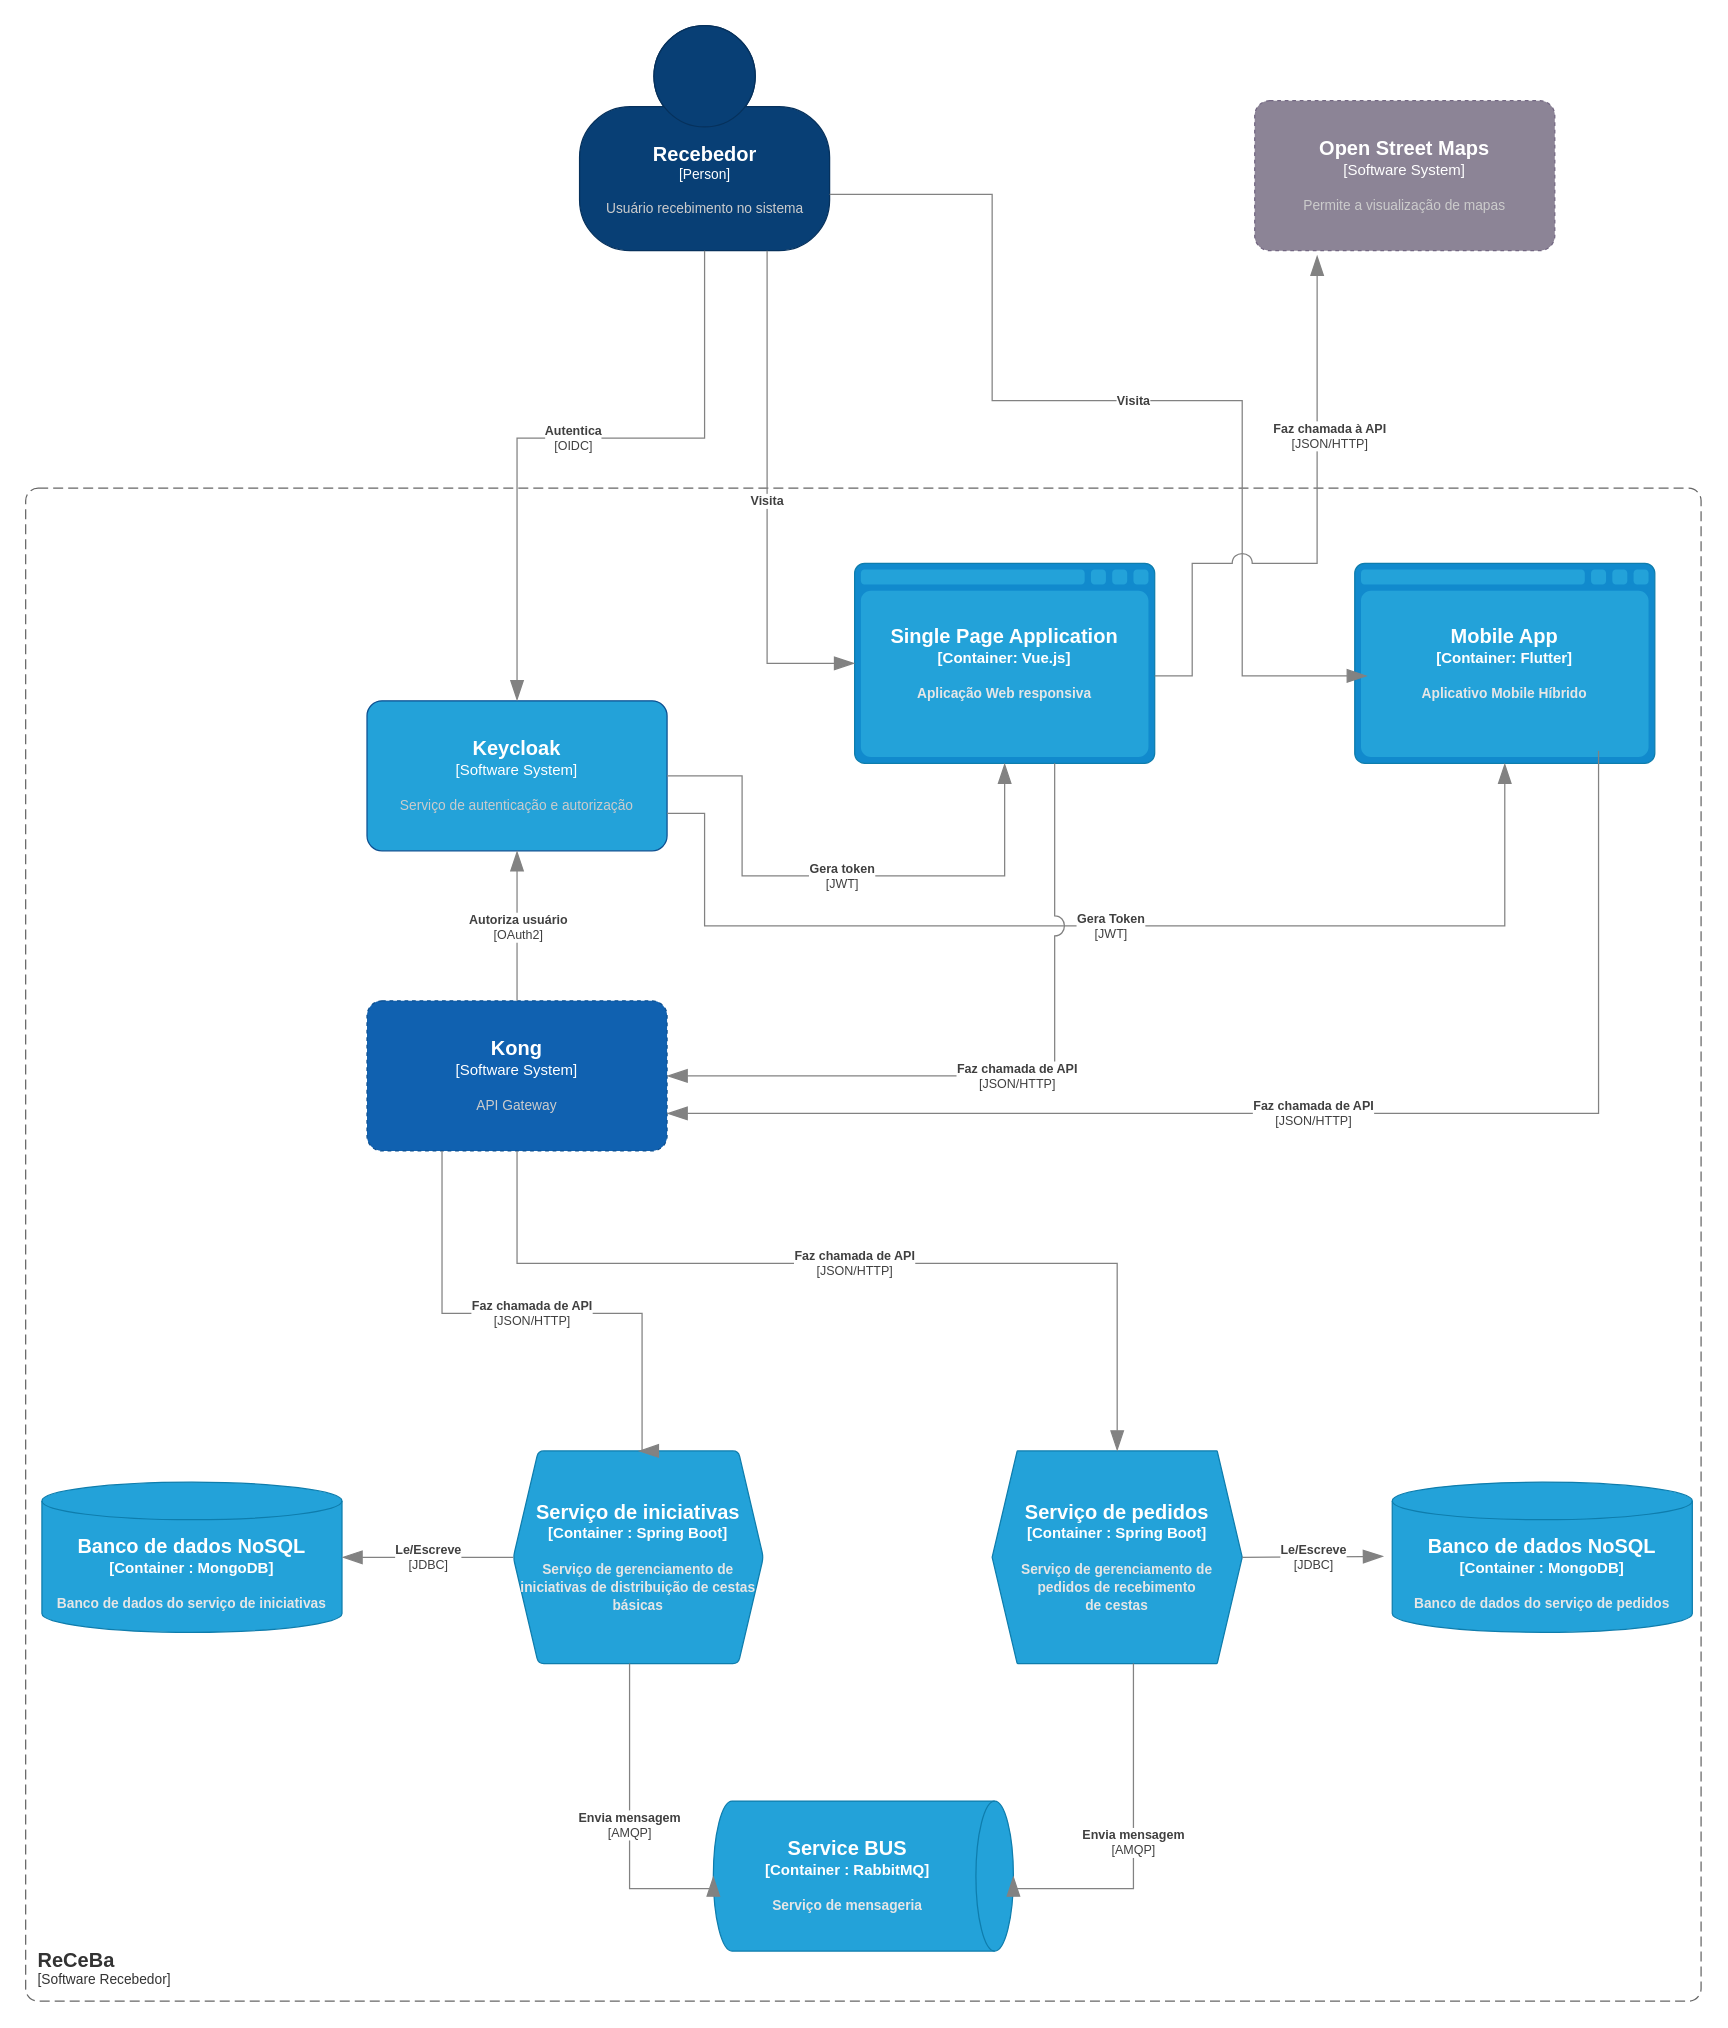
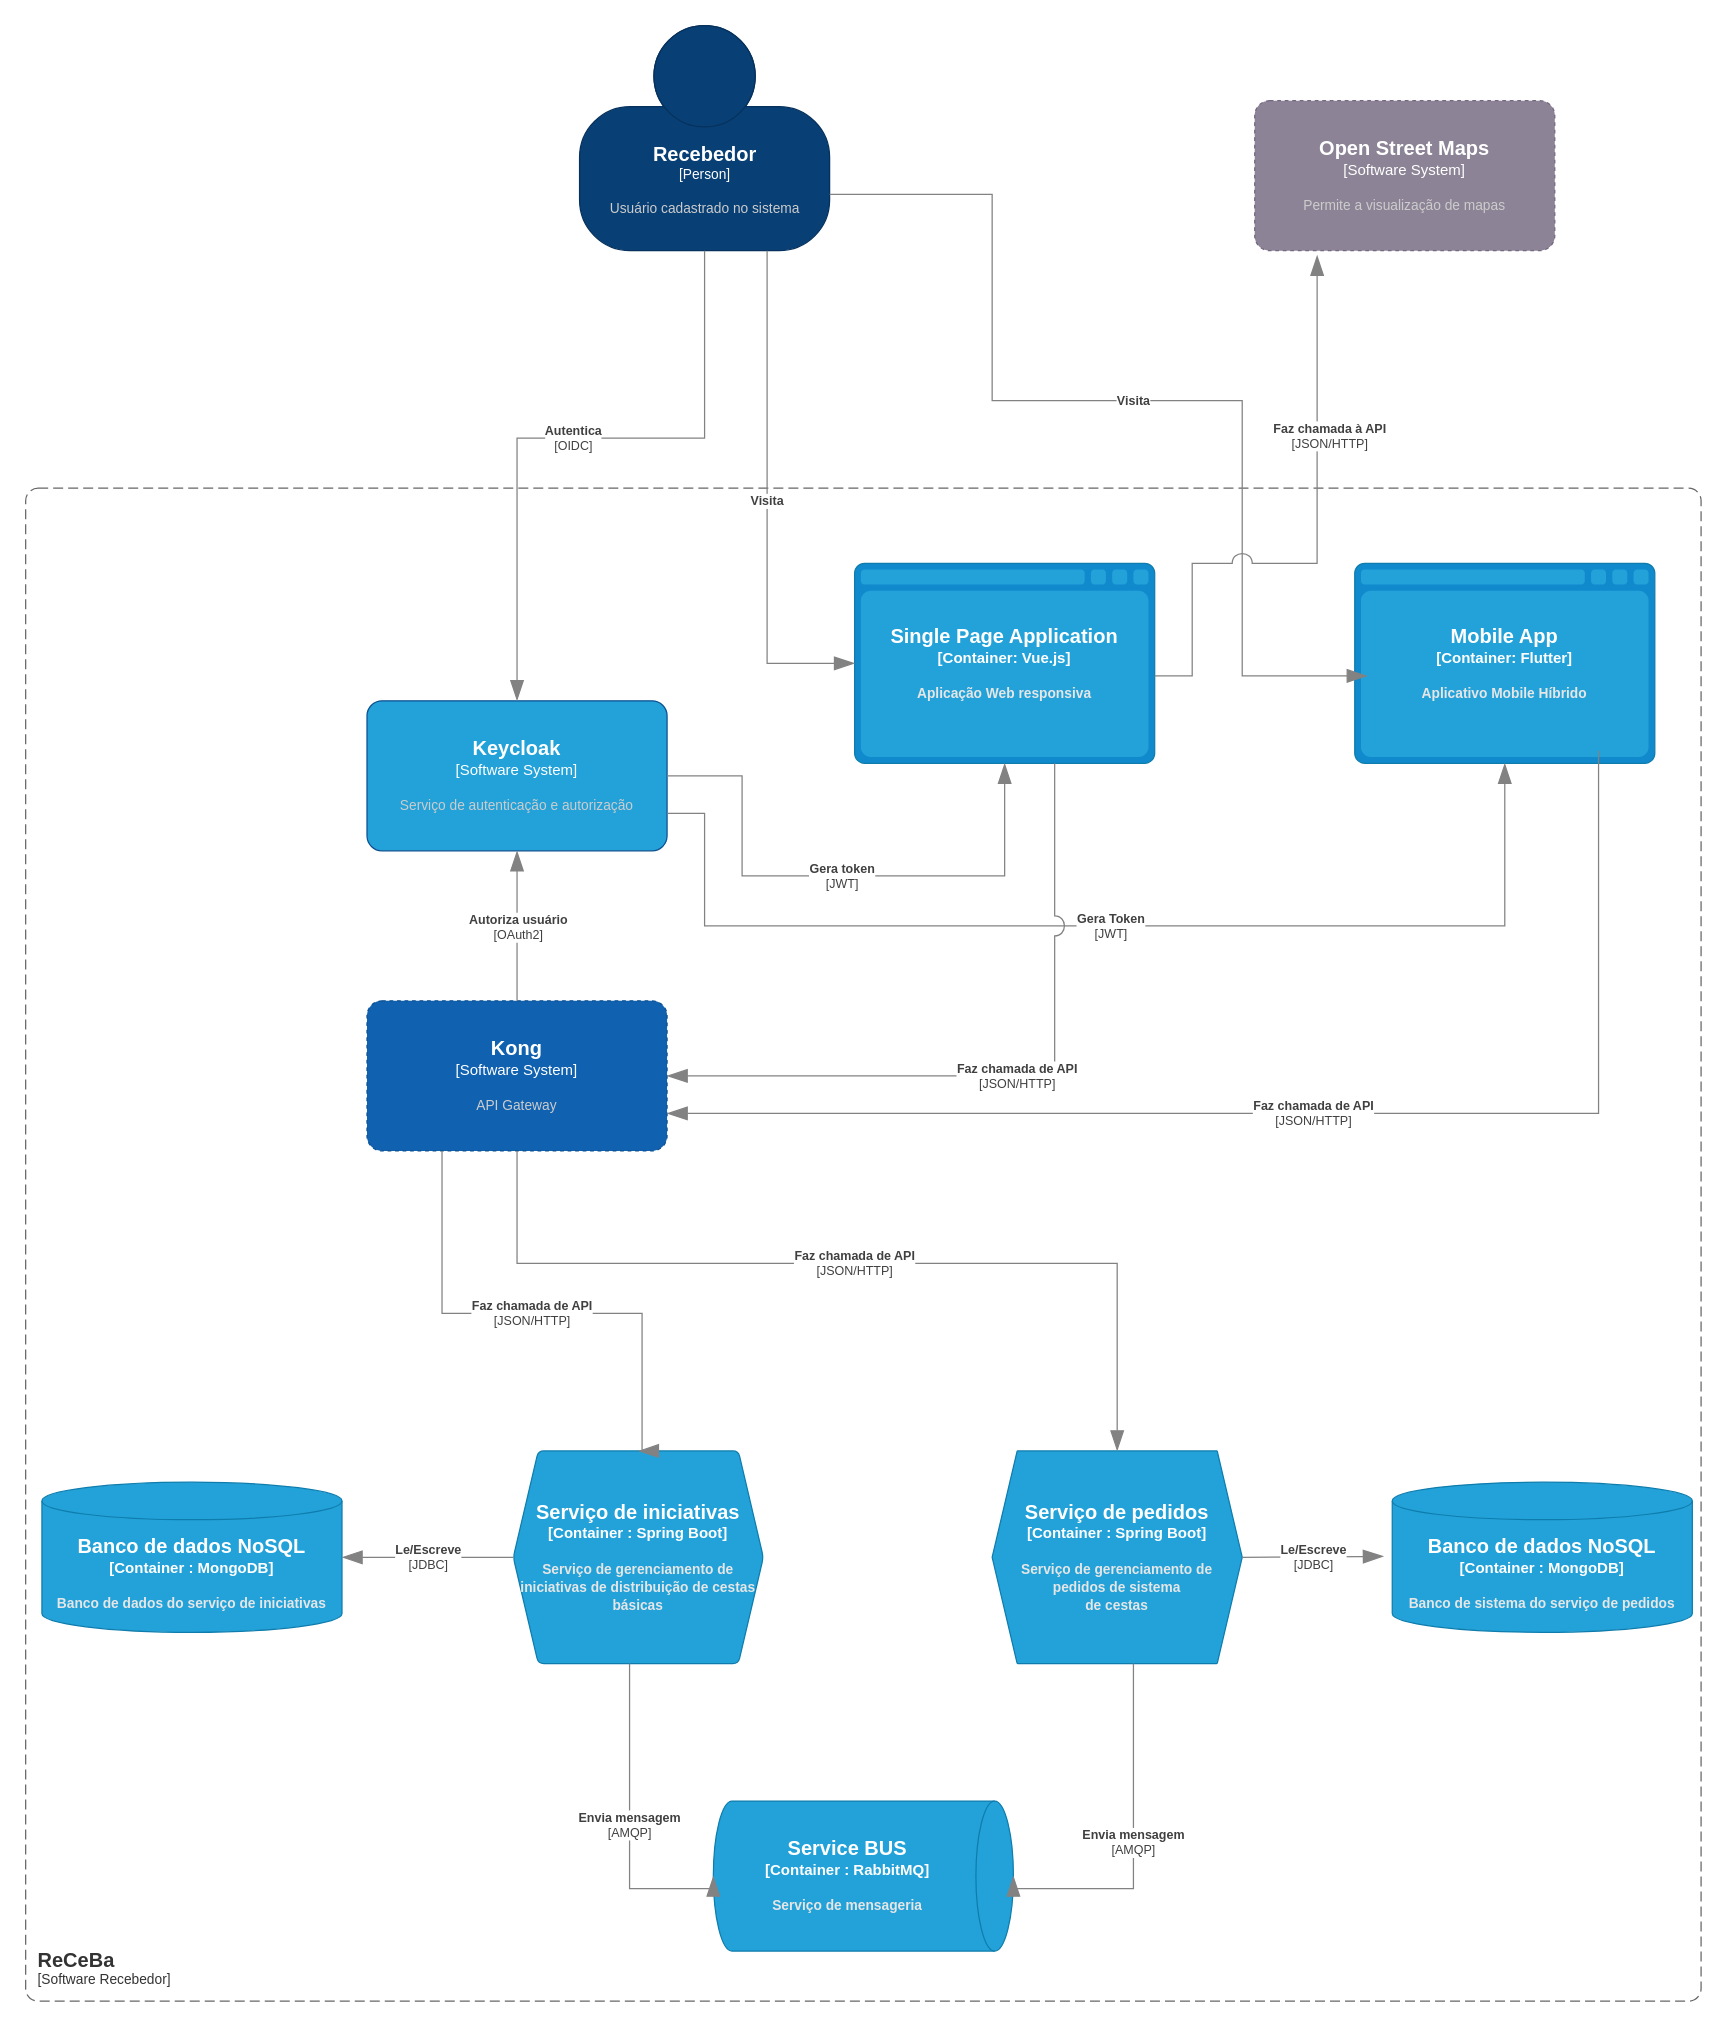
- <mxCell id="2" value="&lt;font style=&quot;font-size: 16px&quot;&gt;&lt;b&gt;Recebedor&lt;/b&gt;&lt;/font&gt;&lt;div&gt;[Person]&lt;/div&gt;&lt;br&gt;&lt;div&gt;&lt;font style=&quot;font-size: 11px&quot;&gt;&lt;font color=&quot;#cccccc&quot;&gt;Usuário recebimento no sistema&lt;/font&gt;&lt;/div&gt;" style="html=1;fontSize=11;dashed=0;whitespace=wrap;fillColor=#083F75;strokeColor=#06315C;fontColor=#ffffff;shape=mxgraph.c4.person2;align=center;metaEdit=1;points=[[0.5,0,0],[1,0.5,0],[1,0.75,0],[0.75,1,0],[0.5,1,0],[0.25,1,0],[0,0.75,0],[0,0.5,0]];resizable=0;" parent="1" vertex="1"><mxGeometry x="463" y="20" width="200" height="180" as="geometry" /></mxCell>
+ <mxCell id="2" value="&lt;font style=&quot;font-size: 16px&quot;&gt;&lt;b&gt;Recebedor&lt;/b&gt;&lt;/font&gt;&lt;div&gt;[Person]&lt;/div&gt;&lt;br&gt;&lt;div&gt;&lt;font style=&quot;font-size: 11px&quot;&gt;&lt;font color=&quot;#cccccc&quot;&gt;Usuário cadastrado no sistema&lt;/font&gt;&lt;/div&gt;" style="html=1;fontSize=11;dashed=0;whitespace=wrap;fillColor=#083F75;strokeColor=#06315C;fontColor=#ffffff;shape=mxgraph.c4.person2;align=center;metaEdit=1;points=[[0.5,0,0],[1,0.5,0],[1,0.75,0],[0.75,1,0],[0.5,1,0],[0.25,1,0],[0,0.75,0],[0,0.5,0]];resizable=0;" parent="1" vertex="1"><mxGeometry x="463" y="20" width="200" height="180" as="geometry" /></mxCell>
- <mxCell id="8" value="&lt;font style=&quot;font-size: 16px&quot;&gt;&lt;b&gt;Serviço de pedidos&lt;/font&gt;&lt;div&gt;[Container :&amp;nbsp;Spring Boot]&lt;/div&gt;&lt;br&gt;&lt;div&gt;&lt;font style=&quot;font-size: 11px&quot;&gt;&lt;font color=&quot;#E6E6E6&quot;&gt;Serviço de gerenciamento de&#10;pedidos de recebimento&#10;de cestas&lt;/font&gt;&lt;/div&gt;" style="shape=hexagon;size=20;perimeter=hexagonPerimeter2;whiteSpace=wrap;html=1;fixedSize=1;rounded=1;labelBackgroundColor=none;fillColor=#23A2D9;fontSize=12;fontColor=#ffffff;align=center;strokeColor=#0E7DAD;metaEdit=1;points=[[0.5,0,0],[1,0.25,0],[1,0.5,0],[1,0.75,0],[0.5,1,0],[0,0.75,0],[0,0.5,0],[0,0.25,0]];resizable=0;arcSize=1;" vertex="1" parent="1"><mxGeometry x="793" y="1160" width="200" height="170" as="geometry" /></mxCell>
+ <mxCell id="8" value="&lt;font style=&quot;font-size: 16px&quot;&gt;&lt;b&gt;Serviço de pedidos&lt;/font&gt;&lt;div&gt;[Container :&amp;nbsp;Spring Boot]&lt;/div&gt;&lt;br&gt;&lt;div&gt;&lt;font style=&quot;font-size: 11px&quot;&gt;&lt;font color=&quot;#E6E6E6&quot;&gt;Serviço de gerenciamento de&#10;pedidos de sistema&#10;de cestas&lt;/font&gt;&lt;/div&gt;" style="shape=hexagon;size=20;perimeter=hexagonPerimeter2;whiteSpace=wrap;html=1;fixedSize=1;rounded=1;labelBackgroundColor=none;fillColor=#23A2D9;fontSize=12;fontColor=#ffffff;align=center;strokeColor=#0E7DAD;metaEdit=1;points=[[0.5,0,0],[1,0.25,0],[1,0.5,0],[1,0.75,0],[0.5,1,0],[0,0.75,0],[0,0.5,0],[0,0.25,0]];resizable=0;arcSize=1;" vertex="1" parent="1"><mxGeometry x="793" y="1160" width="200" height="170" as="geometry" /></mxCell>
- <mxCell id="10" value="&lt;font style=&quot;font-size: 16px&quot;&gt;&lt;b&gt;Banco de dados NoSQL&lt;/font&gt;&lt;div&gt;[Container :&amp;nbsp;MongoDB]&lt;/div&gt;&lt;br&gt;&lt;div&gt;&lt;font style=&quot;font-size: 11px&quot;&gt;&lt;font color=&quot;#E6E6E6&quot;&gt;Banco de dados do serviço de pedidos&lt;/font&gt;&lt;/div&gt;" style="shape=cylinder3;size=15;whiteSpace=wrap;html=1;boundedLbl=1;rounded=0;labelBackgroundColor=none;fillColor=#23A2D9;fontSize=12;fontColor=#ffffff;align=center;strokeColor=#0E7DAD;metaEdit=1;points=[[0.5,0,0],[1,0.25,0],[1,0.5,0],[1,0.75,0],[0.5,1,0],[0,0.75,0],[0,0.5,0],[0,0.25,0]];resizable=0;" vertex="1" parent="1"><mxGeometry x="1113" y="1185" width="240" height="120" as="geometry" /></mxCell>
+ <mxCell id="10" value="&lt;font style=&quot;font-size: 16px&quot;&gt;&lt;b&gt;Banco de dados NoSQL&lt;/font&gt;&lt;div&gt;[Container :&amp;nbsp;MongoDB]&lt;/div&gt;&lt;br&gt;&lt;div&gt;&lt;font style=&quot;font-size: 11px&quot;&gt;&lt;font color=&quot;#E6E6E6&quot;&gt;Banco de sistema do serviço de pedidos&lt;/font&gt;&lt;/div&gt;" style="shape=cylinder3;size=15;whiteSpace=wrap;html=1;boundedLbl=1;rounded=0;labelBackgroundColor=none;fillColor=#23A2D9;fontSize=12;fontColor=#ffffff;align=center;strokeColor=#0E7DAD;metaEdit=1;points=[[0.5,0,0],[1,0.25,0],[1,0.5,0],[1,0.75,0],[0.5,1,0],[0,0.75,0],[0,0.5,0],[0,0.25,0]];resizable=0;" vertex="1" parent="1"><mxGeometry x="1113" y="1185" width="240" height="120" as="geometry" /></mxCell>
